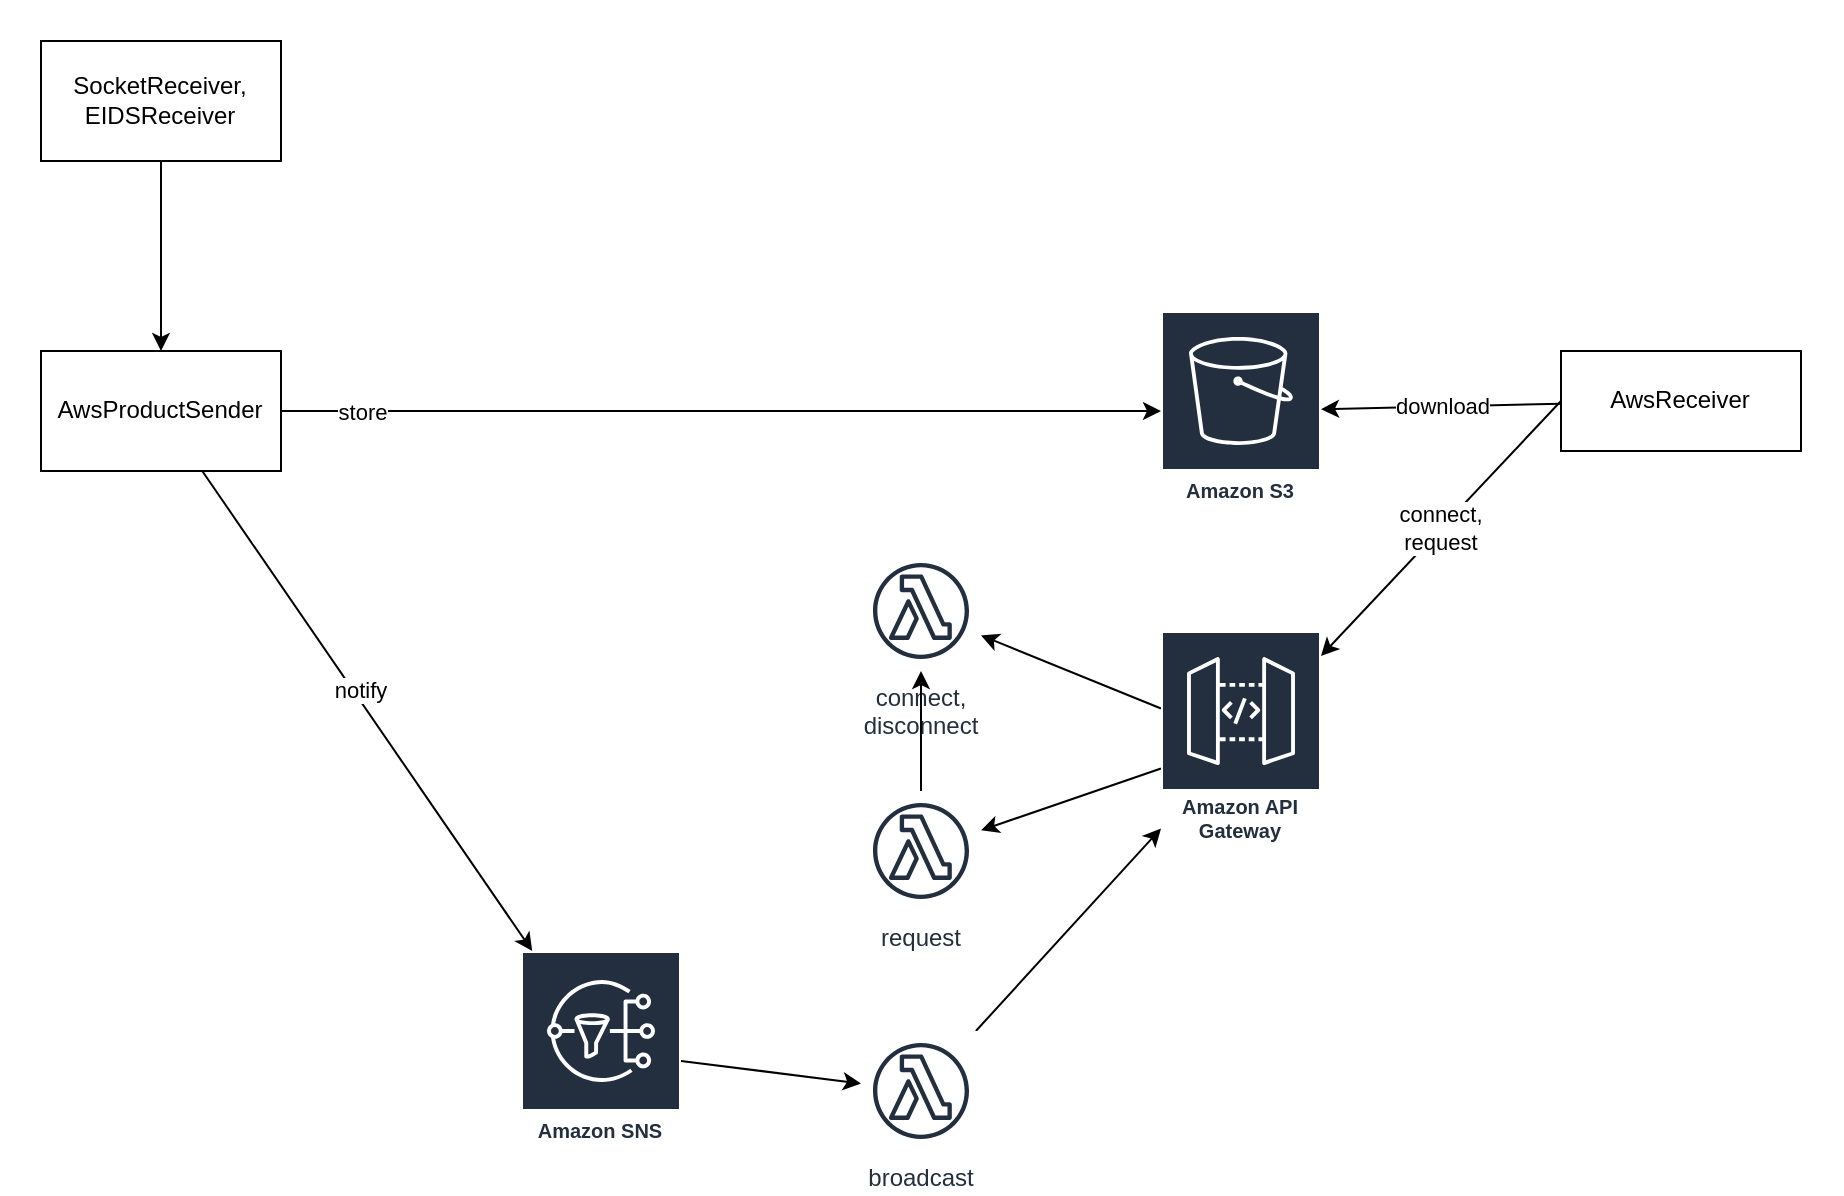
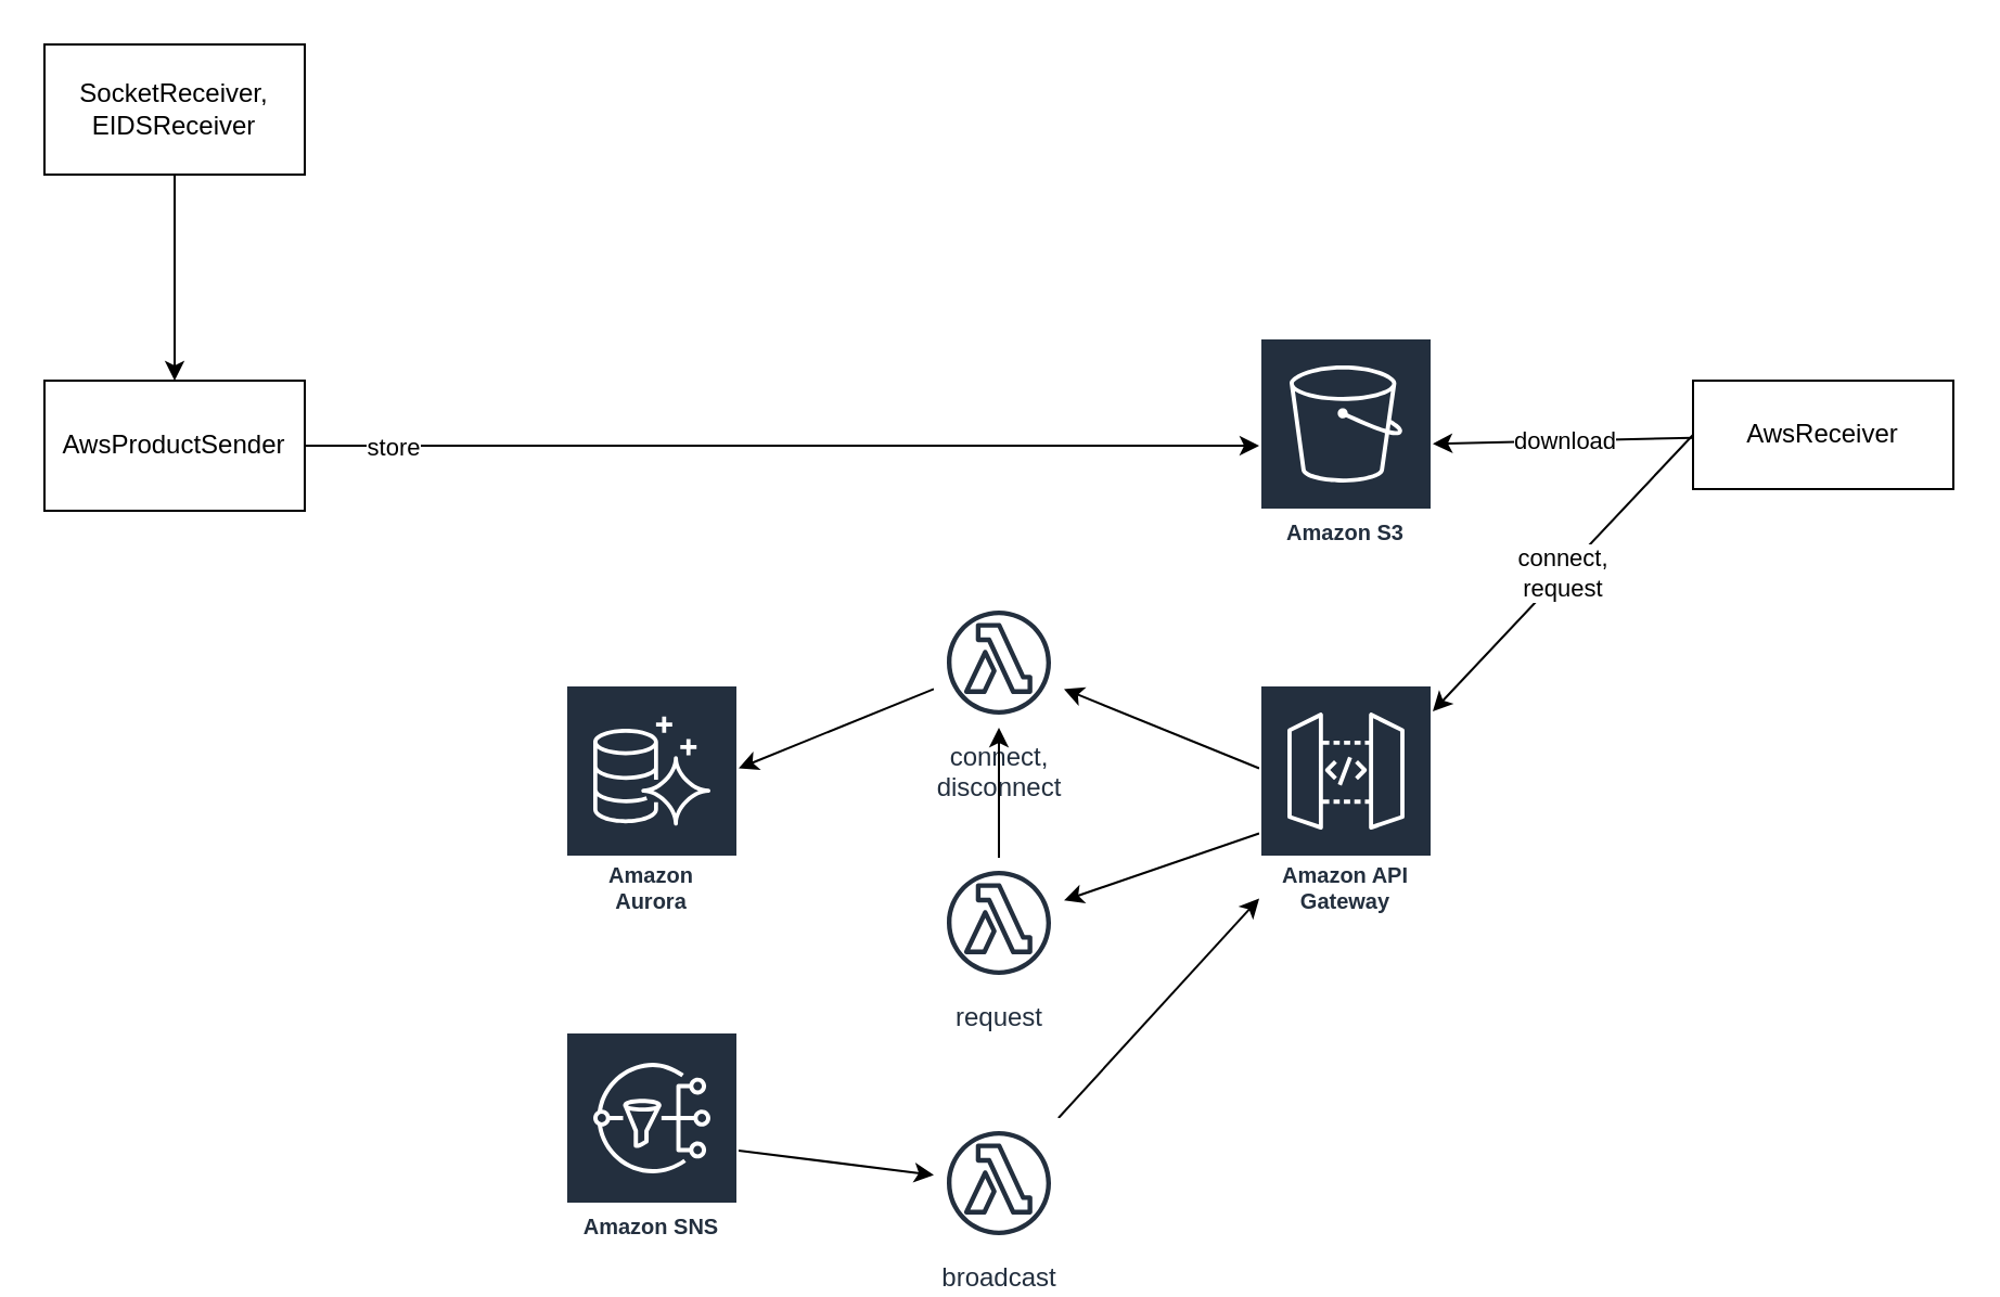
+ <mxCell id="17" style="edgeStyle=none;rounded=0;orthogonalLoop=1;jettySize=auto;html=1;" parent="1" source="18" target="7" edge="1"><mxGeometry relative="1" as="geometry" /></mxCell>
- <mxCell id="2" value="notify" style="rounded=0;orthogonalLoop=1;jettySize=auto;html=1;" parent="1" source="5" target="16" edge="1"><mxGeometry x="-0.069" y="3" relative="1" as="geometry"><mxPoint as="offset" /><mxPoint x="260" y="78.182" as="targetPoint" /></mxGeometry></mxCell>
+ <mxCell id="7" value="Amazon&#10;Aurora" style="outlineConnect=0;fontColor=#232F3E;gradientColor=none;strokeColor=#ffffff;fillColor=#232F3E;dashed=0;verticalLabelPosition=middle;verticalAlign=bottom;align=center;html=1;whiteSpace=wrap;fontSize=10;fontStyle=1;spacing=3;shape=mxgraph.aws4.productIcon;prIcon=mxgraph.aws4.aurora;" parent="1" vertex="1"><mxGeometry x="260" y="315" width="80" height="110" as="geometry" /></mxCell>
